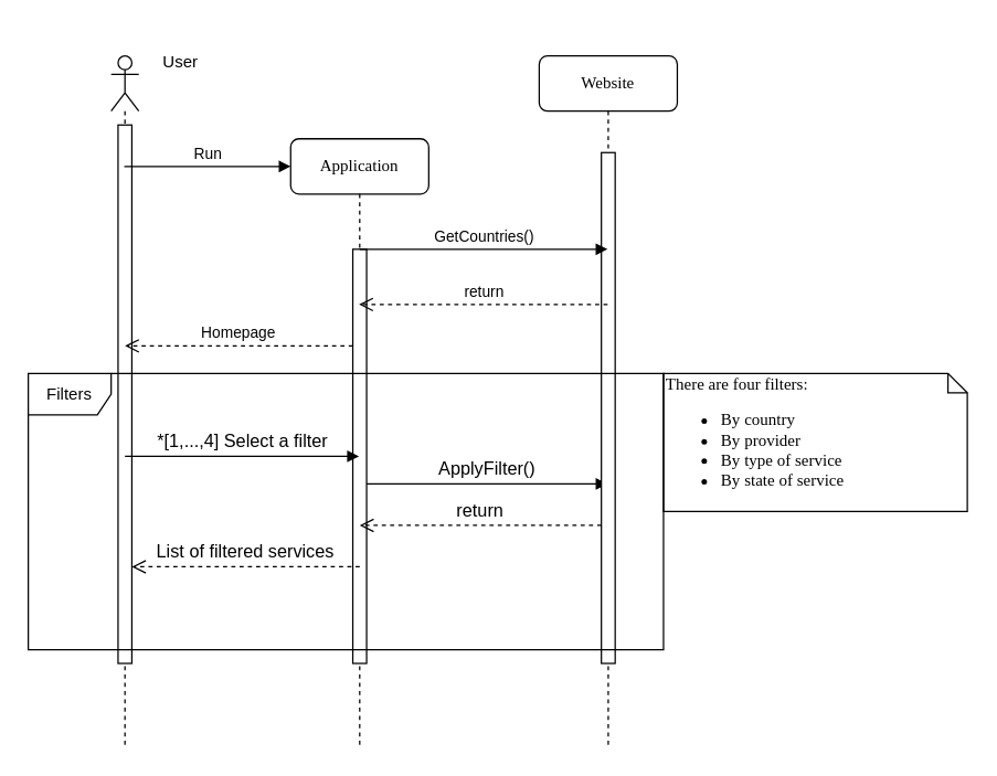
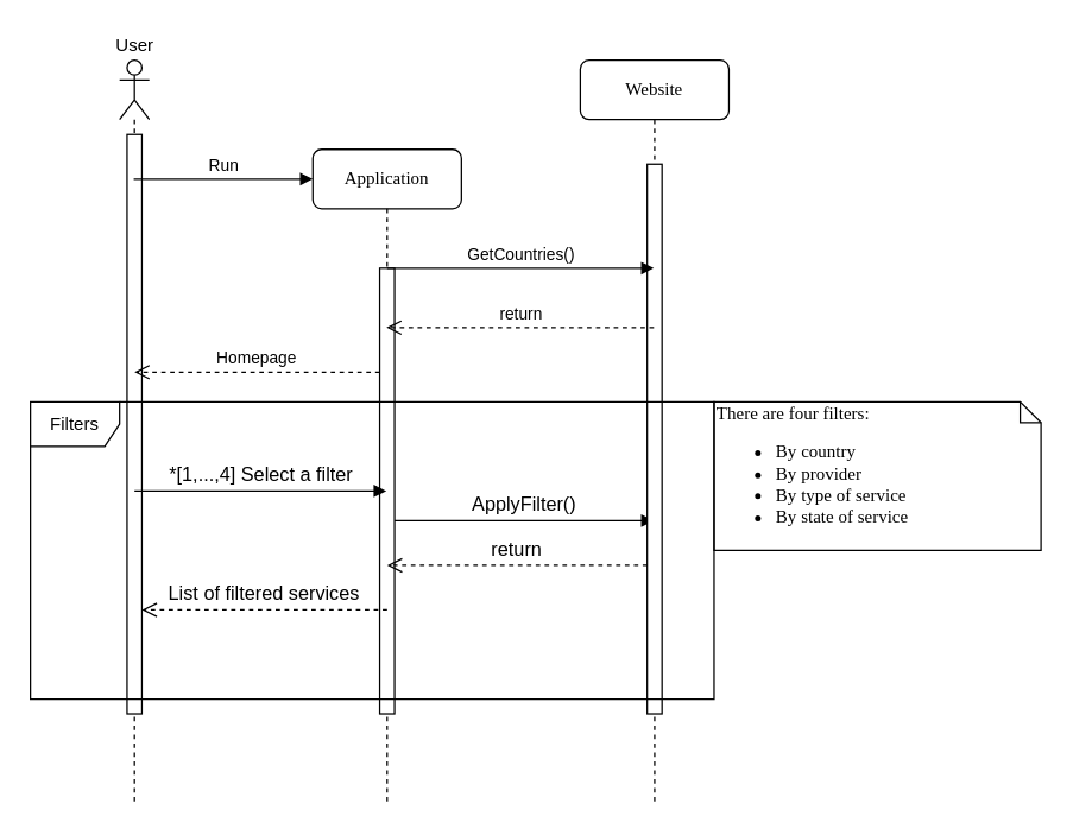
- <mxCell id="12" value="User" style="text;html=1;align=center;verticalAlign=middle;resizable=0;points=[];autosize=1;strokeColor=none;fillColor=none;" vertex="1" parent="1"><mxGeometry x="110" y="35" width="40" height="20" as="geometry" /></mxCell>
+ <mxCell id="12" value="User" style="text;html=1;align=center;verticalAlign=middle;resizable=0;points=[];autosize=1;strokeColor=none;fillColor=none;" vertex="1" parent="1"><mxGeometry x="70" width="40" height="20" as="geometry" y="20" /></mxCell>
